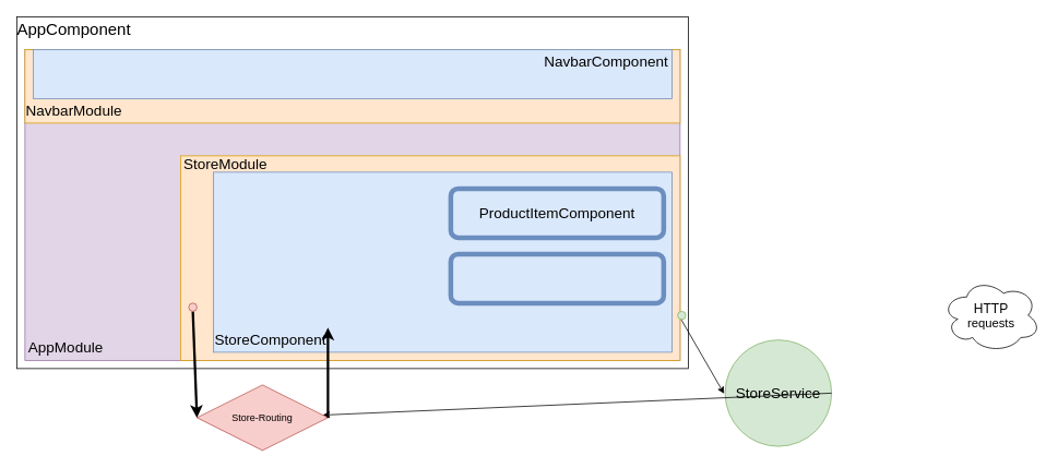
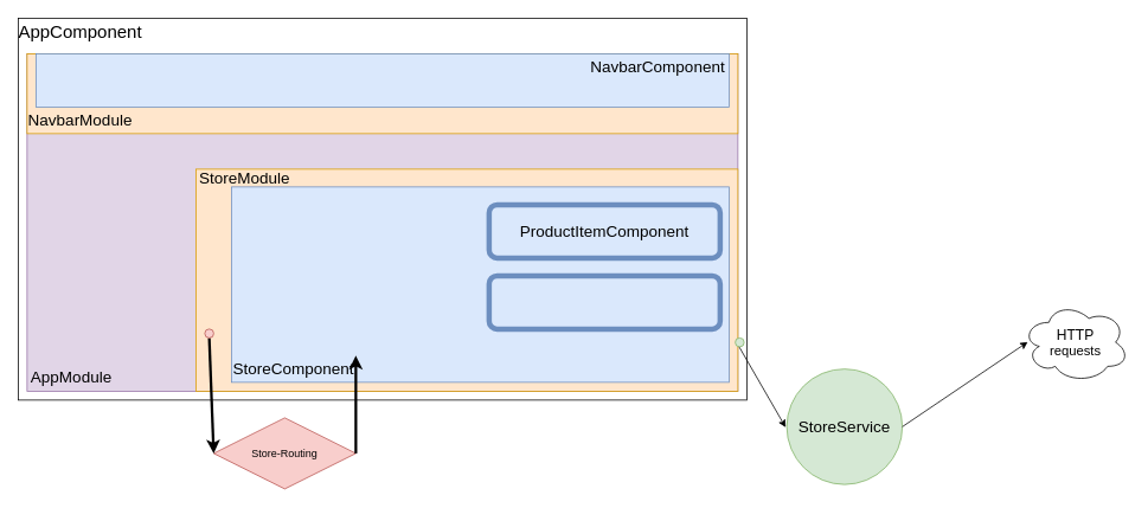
- <mxCell id="19" value="" style="endArrow=classic;html=1;rounded=0;exitX=1;exitY=0.5;exitDx=0;exitDy=0;" parent="1" source="16" target="21" edge="1"><mxGeometry width="50" height="50" relative="1" as="geometry"><mxPoint x="1100" y="384.68" as="sourcePoint" /><mxPoint x="1198" y="384.68" as="targetPoint" /></mxGeometry></mxCell>
+ <mxCell id="19" value="" style="endArrow=classic;html=1;rounded=0;exitX=1;exitY=0.5;exitDx=0;exitDy=0;entryX=0.051;entryY=0.496;entryDx=0;entryDy=0;entryPerimeter=0;" parent="1" source="16" target="17" edge="1"><mxGeometry width="50" height="50" relative="1" as="geometry"><mxPoint x="1100" y="384.68" as="sourcePoint" /><mxPoint x="1198" y="384.68" as="targetPoint" /></mxGeometry></mxCell>
